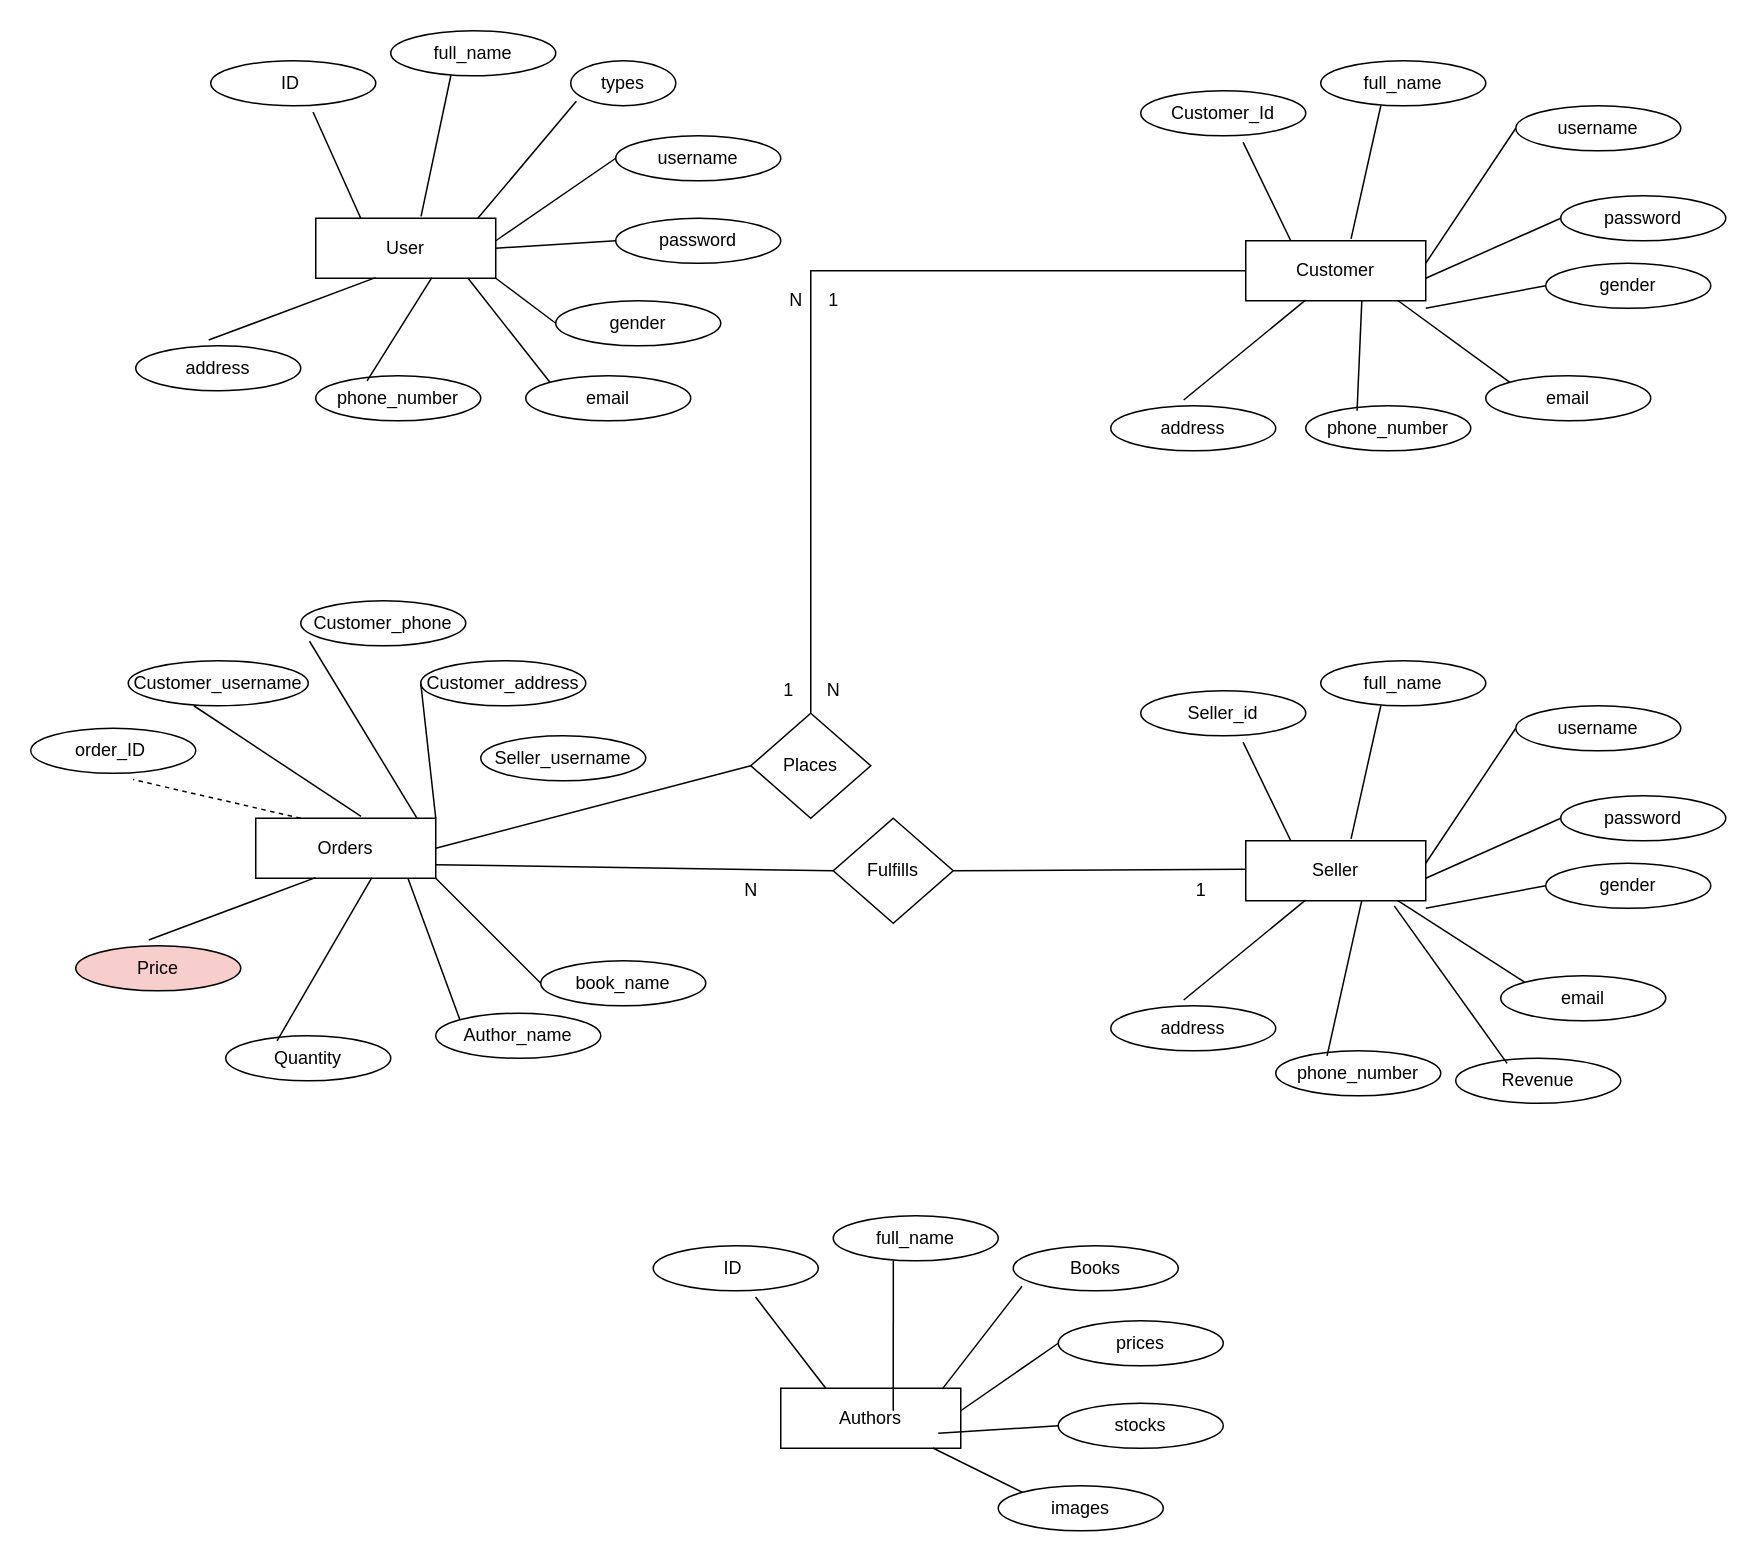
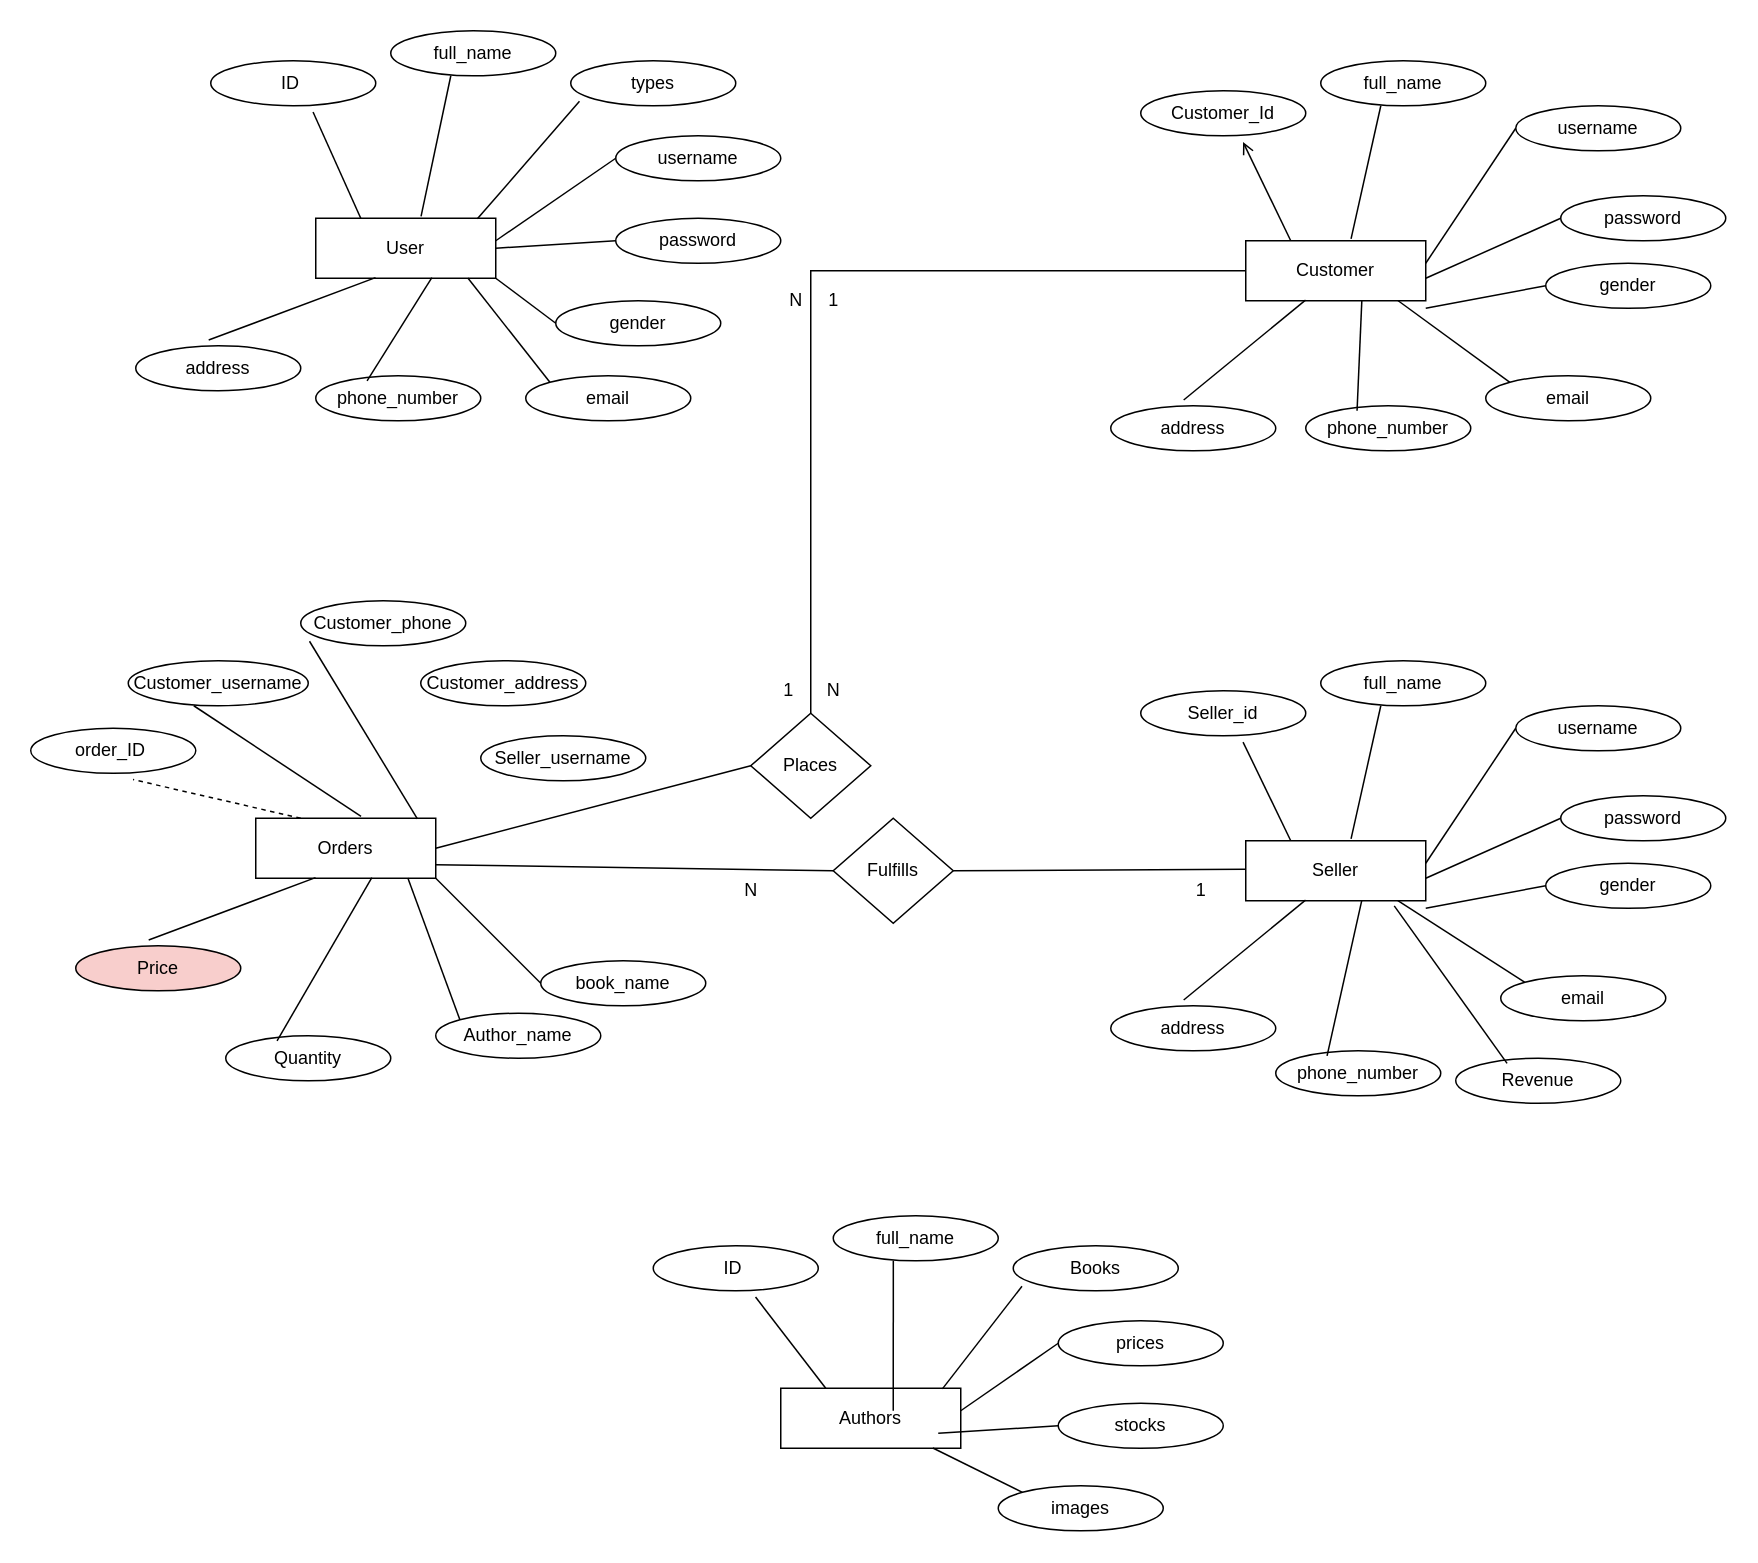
- <mxCell id="10" value="types" style="ellipse;whiteSpace=wrap;html=1;" vertex="1" parent="1"><mxGeometry x="380" y="40" width="70" height="30" as="geometry" /></mxCell>
+ <mxCell id="10" value="types" style="ellipse;whiteSpace=wrap;html=1;" vertex="1" parent="1"><mxGeometry x="380" y="40" width="110" height="30" as="geometry" /></mxCell>
- <mxCell id="29" value="" style="endArrow=none;html=1;rounded=0;entryX=0.62;entryY=1.14;entryDx=0;entryDy=0;entryPerimeter=0;exitX=0.25;exitY=0;exitDx=0;exitDy=0;" edge="1" parent="1" source="21" target="22"><mxGeometry width="50" height="50" relative="1" as="geometry"><mxPoint x="860" y="170" as="sourcePoint" /><mxPoint x="910" y="120" as="targetPoint" /></mxGeometry></mxCell>
+ <mxCell id="29" value="" style="endArrow=open;html=1;rounded=0;entryX=0.62;entryY=1.14;entryDx=0;entryDy=0;entryPerimeter=0;exitX=0.25;exitY=0;exitDx=0;exitDy=0;" edge="1" parent="1" source="21" target="22"><mxGeometry width="50" height="50" relative="1" as="geometry"><mxPoint x="860" y="170" as="sourcePoint" /><mxPoint x="910" y="120" as="targetPoint" /></mxGeometry></mxCell>
- <mxCell id="69" value="" style="endArrow=none;html=1;rounded=0;entryX=0;entryY=0.5;entryDx=0;entryDy=0;exitX=1;exitY=0;exitDx=0;exitDy=0;" edge="1" parent="1" source="57" target="60"><mxGeometry width="50" height="50" relative="1" as="geometry"><mxPoint x="300" y="560" as="sourcePoint" /><mxPoint x="358" y="490" as="targetPoint" /><Array as="points" /></mxGeometry></mxCell>
